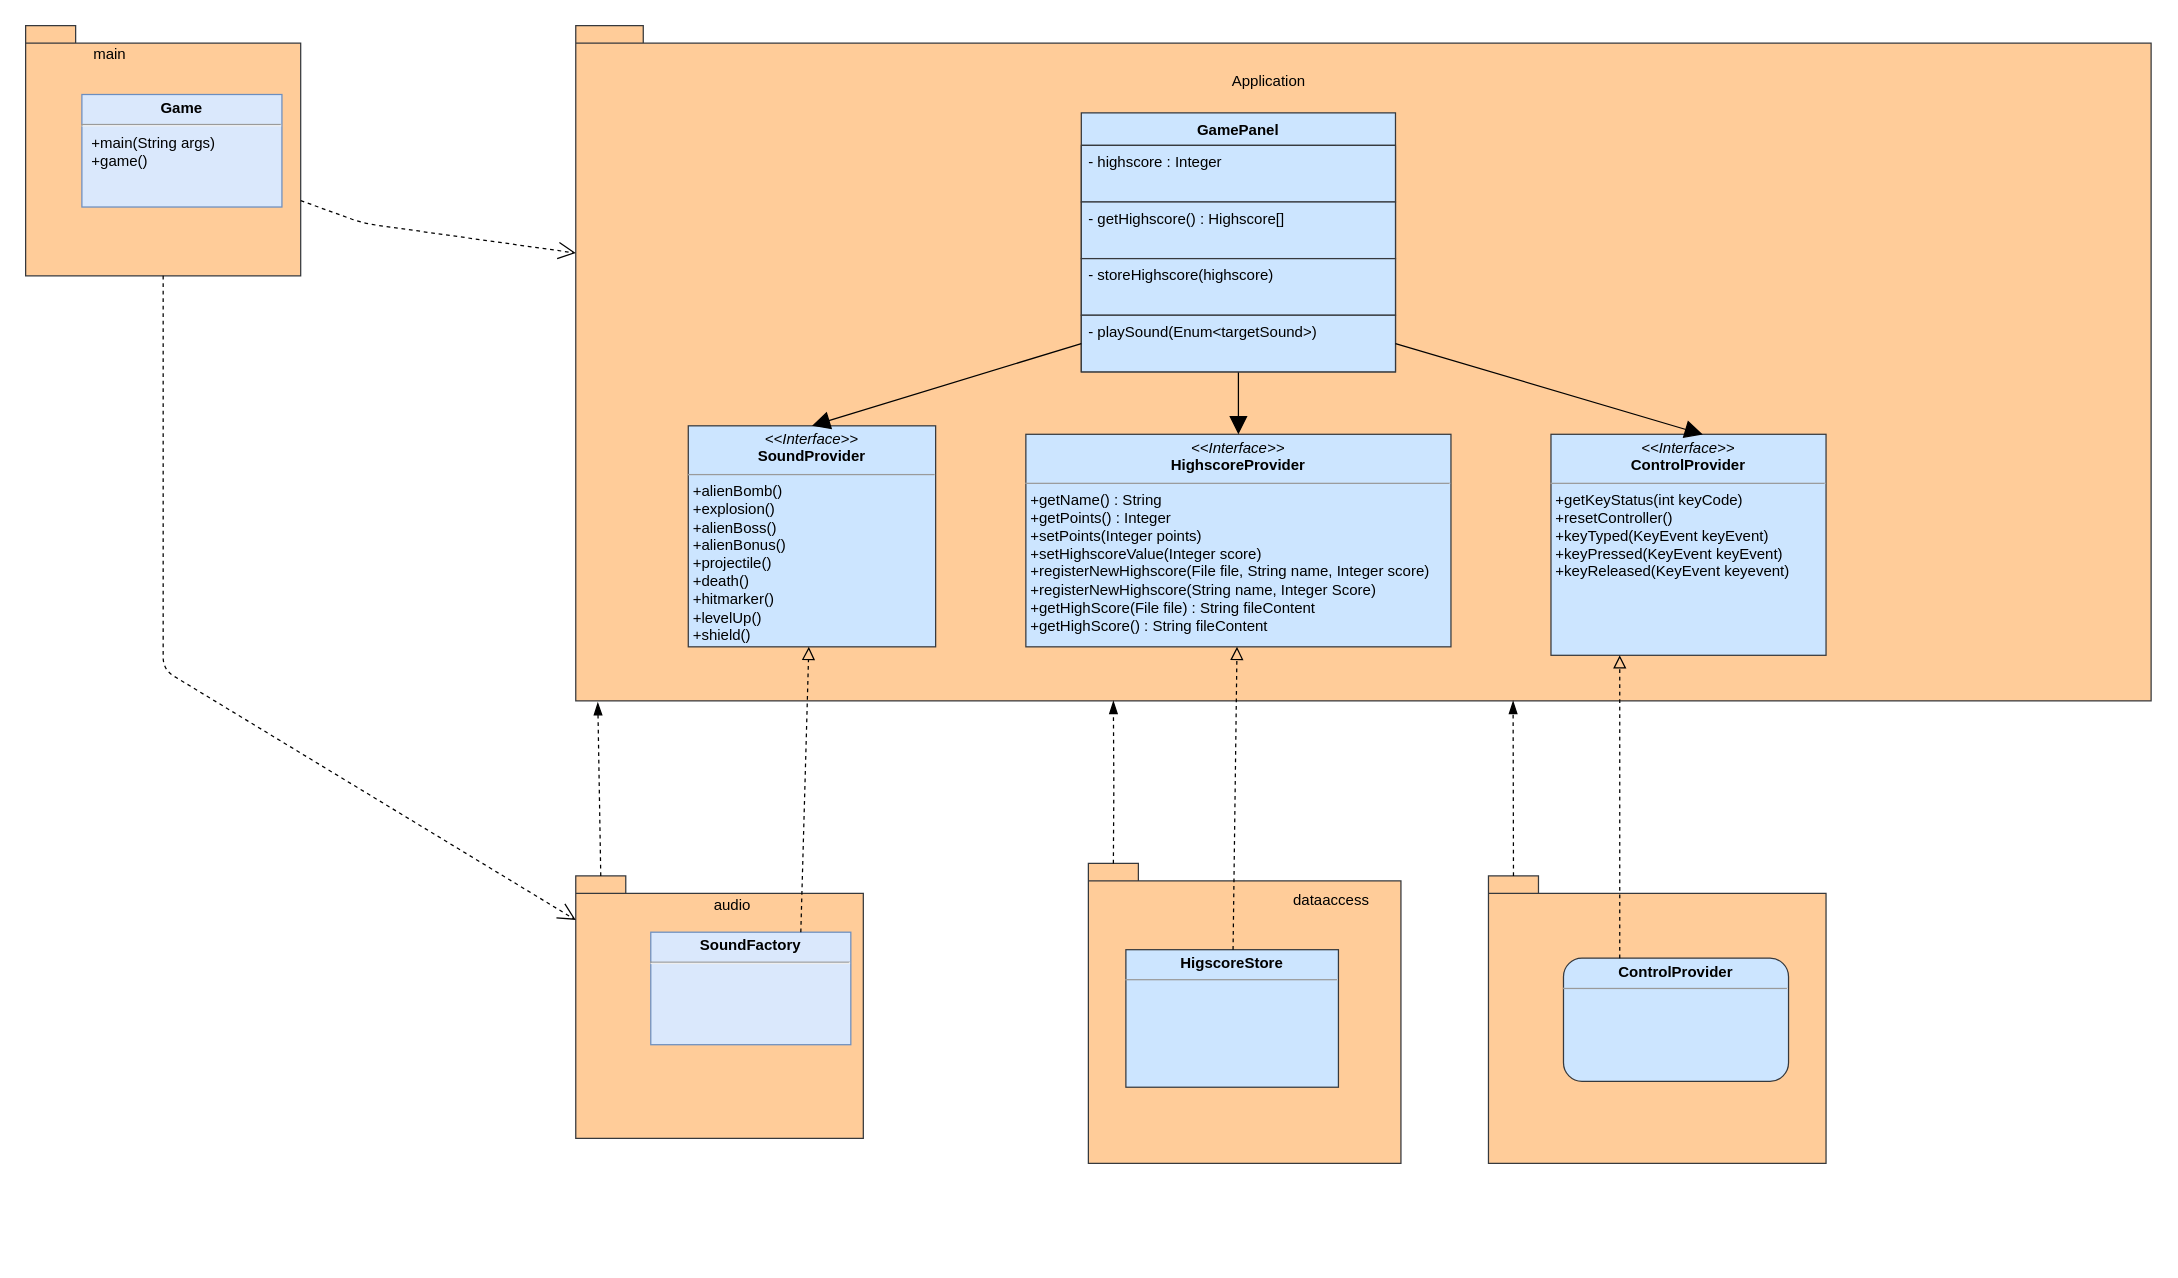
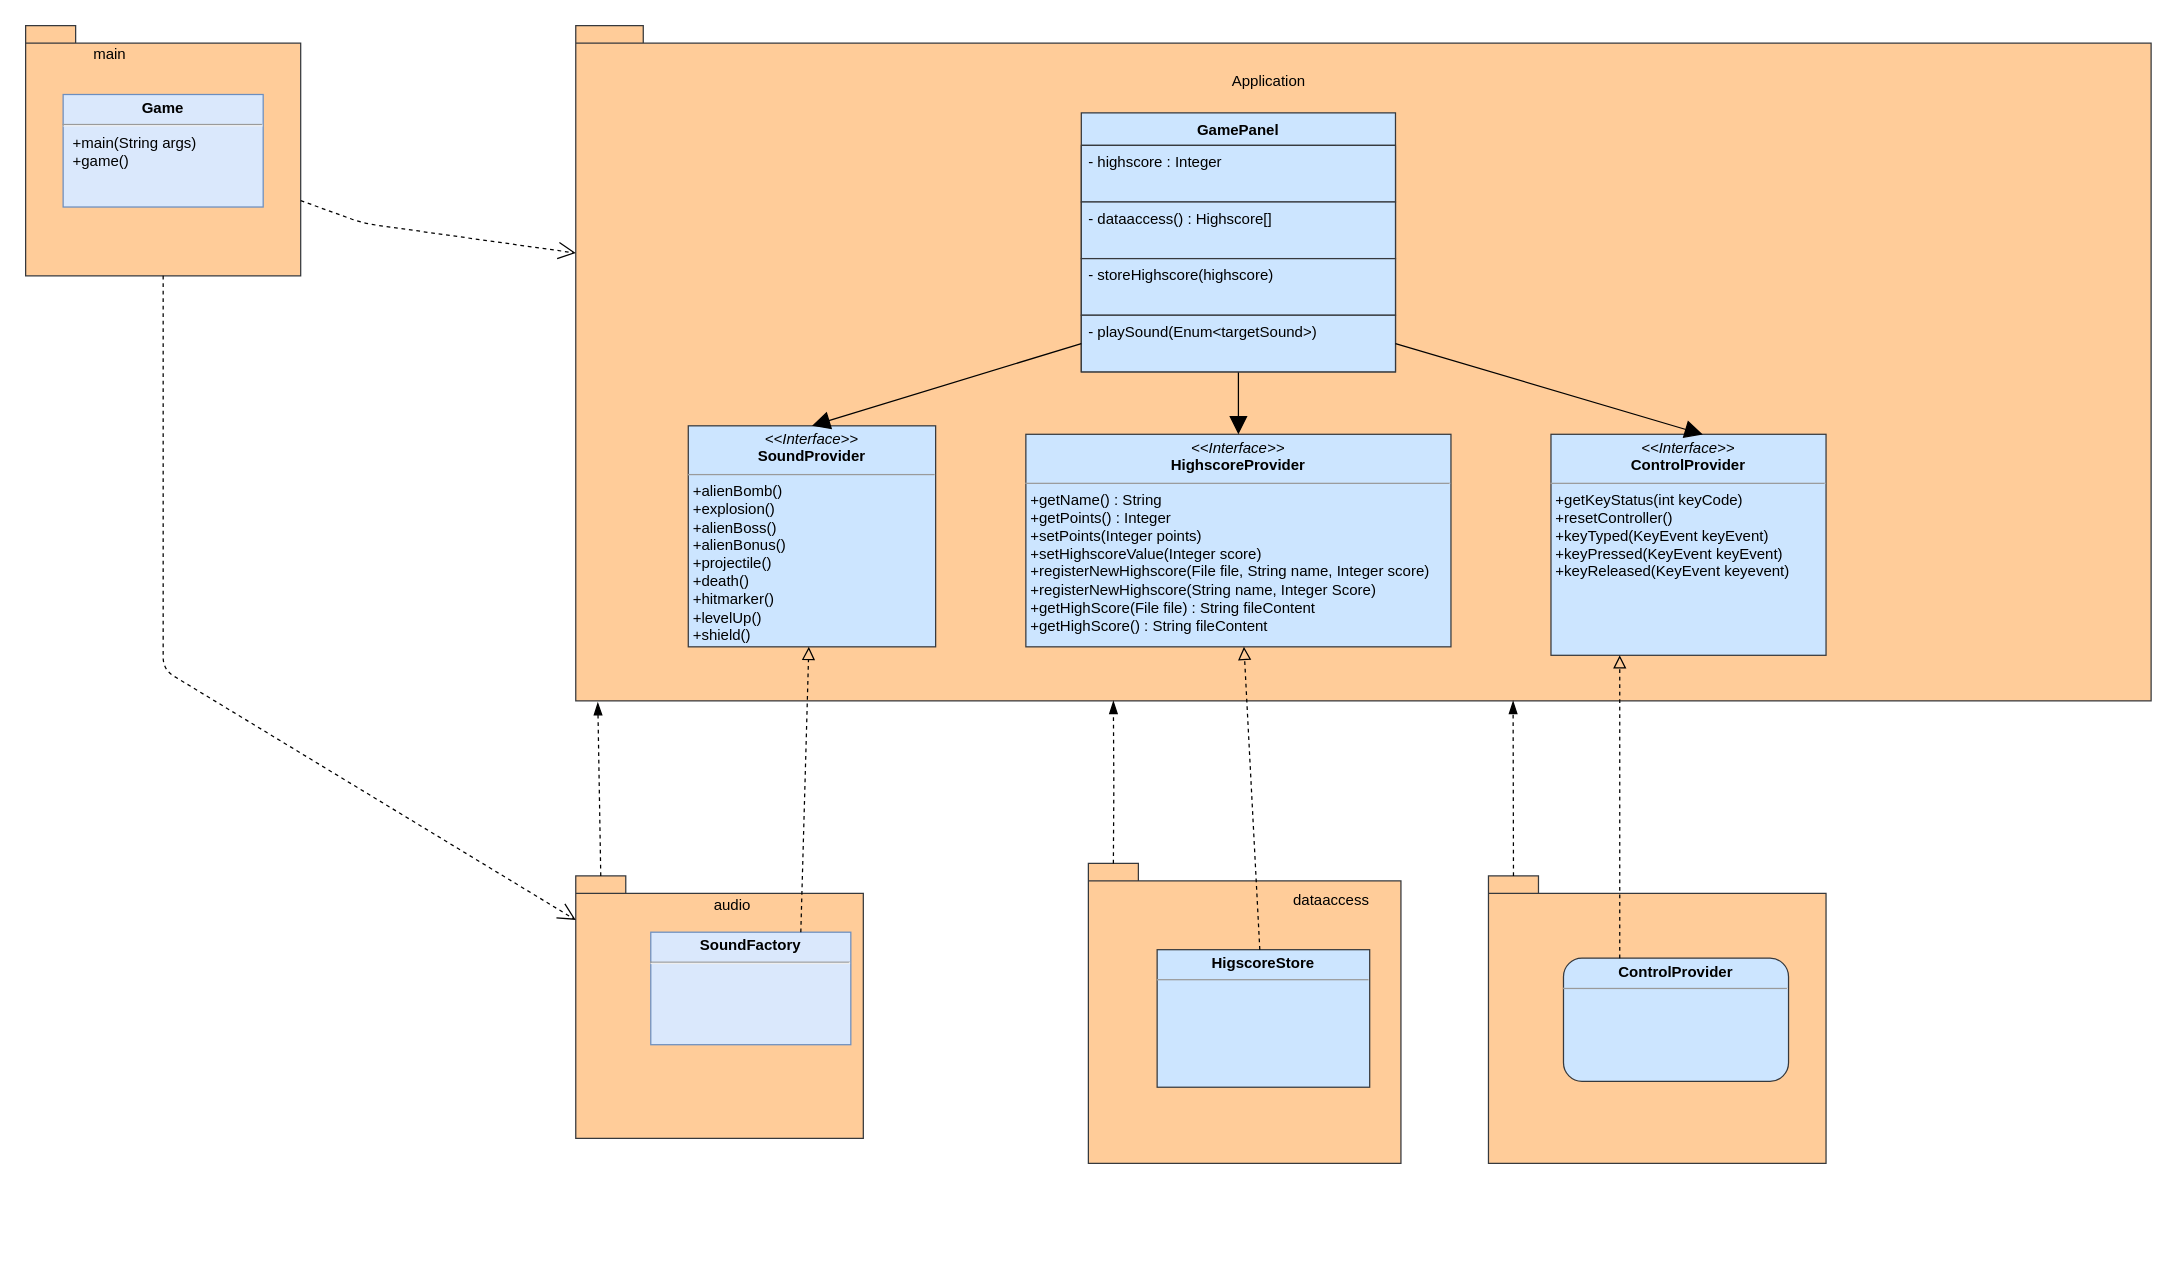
- <mxCell id="5" value="&lt;p style=&quot;margin: 4px 0px 0px ; text-align: center&quot;&gt;&lt;b&gt;Game&lt;/b&gt;&lt;/p&gt;&lt;hr&gt;&lt;p style=&quot;margin: 0px ; margin-left: 8px&quot;&gt;+main(String args)&lt;br&gt;+game()&lt;/p&gt;" style="verticalAlign=top;align=left;overflow=fill;fontSize=12;fontFamily=Helvetica;html=1;fillColor=#dae8fc;strokeColor=#6c8ebf;" parent="2" vertex="1"><mxGeometry x="45" y="55" width="160" height="90" as="geometry" /></mxCell>
+ <mxCell id="5" value="&lt;p style=&quot;margin: 4px 0px 0px ; text-align: center&quot;&gt;&lt;b&gt;Game&lt;/b&gt;&lt;/p&gt;&lt;hr&gt;&lt;p style=&quot;margin: 0px ; margin-left: 8px&quot;&gt;+main(String args)&lt;br&gt;+game()&lt;/p&gt;" style="verticalAlign=top;align=left;overflow=fill;fontSize=12;fontFamily=Helvetica;html=1;fillColor=#dae8fc;strokeColor=#6c8ebf;" parent="2" vertex="1"><mxGeometry x="30" y="55" width="160" height="90" as="geometry" /></mxCell>
- <mxCell id="15" value="- getHighscore() : Highscore[]" style="text;strokeColor=#36393d;fillColor=#cce5ff;align=left;verticalAlign=top;spacingLeft=4;spacingRight=4;overflow=hidden;rotatable=0;points=[[0,0.5],[1,0.5]];portConstraint=eastwest;" parent="13" vertex="1"><mxGeometry y="71.29" width="251.28" height="45.29" as="geometry" /></mxCell>
+ <mxCell id="15" value="- dataaccess() : Highscore[]" style="text;strokeColor=#36393d;fillColor=#cce5ff;align=left;verticalAlign=top;spacingLeft=4;spacingRight=4;overflow=hidden;rotatable=0;points=[[0,0.5],[1,0.5]];portConstraint=eastwest;" parent="13" vertex="1"><mxGeometry y="71.29" width="251.28" height="45.29" as="geometry" /></mxCell>
- <mxCell id="34" value="&lt;p style=&quot;margin: 0px ; margin-top: 4px ; text-align: center&quot;&gt;&lt;b&gt;HigscoreStore&lt;/b&gt;&lt;/p&gt;&lt;hr size=&quot;1&quot;&gt;&lt;p style=&quot;margin: 0px ; margin-left: 4px&quot;&gt;&lt;br&gt;&lt;/p&gt;" style="verticalAlign=top;align=left;overflow=fill;fontSize=12;fontFamily=Helvetica;html=1;labelBackgroundColor=none;fillColor=#cce5ff;strokeColor=#36393d;textDirection=ltr;" parent="31" vertex="1"><mxGeometry x="30" y="69" width="170" height="110" as="geometry" /></mxCell>
+ <mxCell id="34" value="&lt;p style=&quot;margin: 0px ; margin-top: 4px ; text-align: center&quot;&gt;&lt;b&gt;HigscoreStore&lt;/b&gt;&lt;/p&gt;&lt;hr size=&quot;1&quot;&gt;&lt;p style=&quot;margin: 0px ; margin-left: 4px&quot;&gt;&lt;br&gt;&lt;/p&gt;" style="verticalAlign=top;align=left;overflow=fill;fontSize=12;fontFamily=Helvetica;html=1;labelBackgroundColor=none;fillColor=#cce5ff;strokeColor=#36393d;textDirection=ltr;" parent="31" vertex="1"><mxGeometry x="55" y="69" width="170" height="110" as="geometry" /></mxCell>
